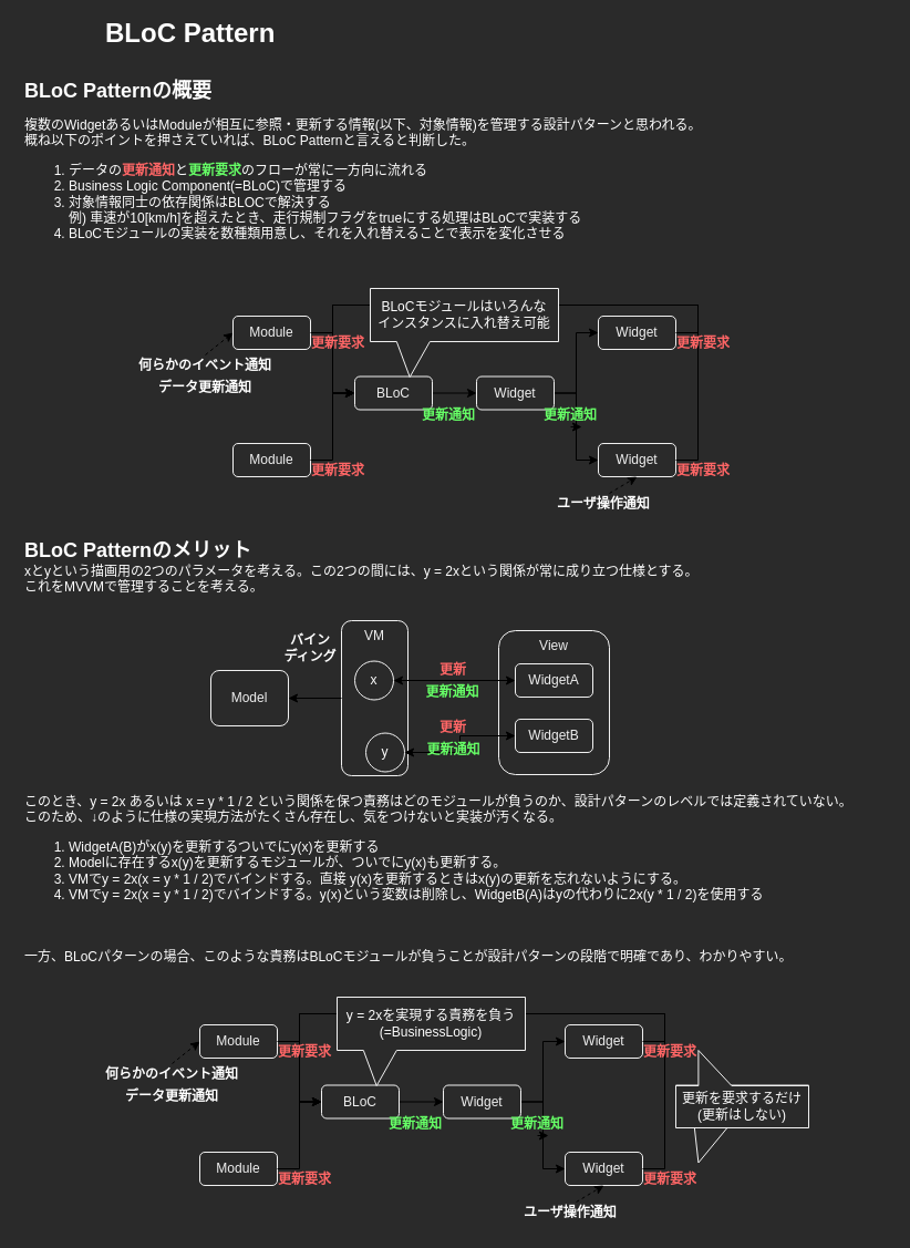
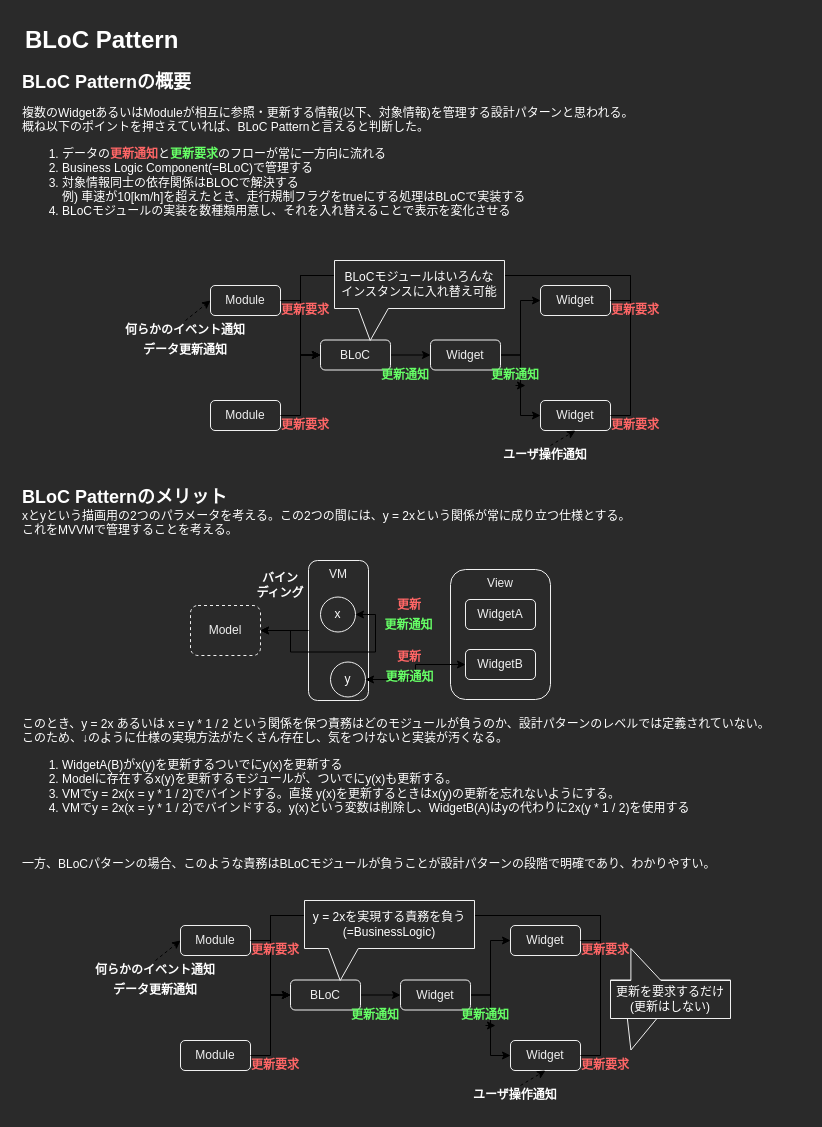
- <mxCell id="3" value="&lt;h1&gt;BLoC Pattern&lt;/h1&gt;&lt;p&gt;&lt;/p&gt;" style="text;html=1;strokeColor=none;fillColor=none;spacing=5;spacingTop=-20;whiteSpace=wrap;overflow=hidden;rounded=0;fontColor=#FFFFFF;" vertex="1" parent="1"><mxGeometry x="90" y="10" width="660" height="40" as="geometry" /></mxCell>
+ <mxCell id="3" value="&lt;h1&gt;BLoC Pattern&lt;/h1&gt;&lt;p&gt;&lt;/p&gt;" style="text;html=1;strokeColor=none;fillColor=none;spacing=5;spacingTop=-20;whiteSpace=wrap;overflow=hidden;rounded=0;fontColor=#FFFFFF;" vertex="1" parent="1"><mxGeometry x="20" y="20" width="660" height="40" as="geometry" /></mxCell>
- <mxCell id="40" style="edgeStyle=orthogonalEdgeStyle;rounded=0;orthogonalLoop=1;jettySize=auto;html=1;exitX=1;exitY=0.5;exitDx=0;exitDy=0;entryX=0;entryY=0.5;entryDx=0;entryDy=0;startArrow=classic;startFill=1;endArrow=classic;endFill=1;strokeWidth=1;fontColor=#FFFFFF;" edge="1" parent="1" source="41" target="44"><mxGeometry relative="1" as="geometry" /></mxCell>
+ <mxCell id="40" style="edgeStyle=orthogonalEdgeStyle;rounded=0;orthogonalLoop=1;jettySize=auto;html=1;exitX=1;exitY=0.5;exitDx=0;exitDy=0;startArrow=classic;startFill=1;endArrow=classic;endFill=1;strokeWidth=1;fontColor=#FFFFFF;" edge="1" parent="1" source="41" target="36"><mxGeometry relative="1" as="geometry" /></mxCell>
- <mxCell id="36" value="Model" style="rounded=1;whiteSpace=wrap;html=1;fillColor=#2A2A2A;fontColor=#F0F0F0;strokeColor=#F0F0F0;" vertex="1" parent="1"><mxGeometry x="190" y="605" width="70" height="50" as="geometry" /></mxCell>
+ <mxCell id="36" value="Model" style="rounded=1;whiteSpace=wrap;html=1;fillColor=#2A2A2A;fontColor=#F0F0F0;strokeColor=#F0F0F0;dashed=1;" vertex="1" parent="1"><mxGeometry x="190" y="605" width="70" height="50" as="geometry" /></mxCell>
